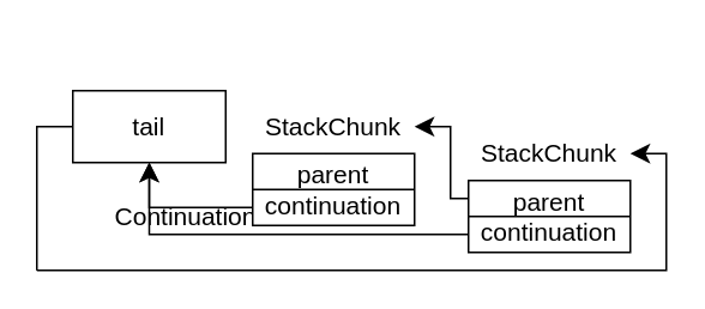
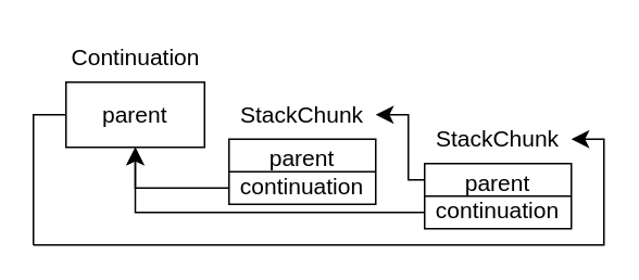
- <mxCell id="2" value="&lt;font style=&quot;font-size: 14px;&quot;&gt;tail&lt;/font&gt;" style="rounded=0;whiteSpace=wrap;html=1;" vertex="1" parent="1"><mxGeometry x="40" y="50" width="85" height="40" as="geometry" /></mxCell>
+ <mxCell id="2" value="&lt;font style=&quot;font-size: 14px;&quot;&gt;parent&lt;/font&gt;" style="rounded=0;whiteSpace=wrap;html=1;" vertex="1" parent="1"><mxGeometry x="40" y="50" width="85" height="40" as="geometry" /></mxCell>
- <mxCell id="3" value="&lt;font style=&quot;font-size: 14px;&quot;&gt;Continuation&lt;/font&gt;" style="text;html=1;strokeColor=none;fillColor=none;align=center;verticalAlign=middle;whiteSpace=wrap;rounded=0;" vertex="1" parent="1"><mxGeometry x="72.5" y="105" width="60" height="30" as="geometry" /></mxCell>
+ <mxCell id="3" value="&lt;font style=&quot;font-size: 14px;&quot;&gt;Continuation&lt;/font&gt;" style="text;html=1;strokeColor=none;fillColor=none;align=center;verticalAlign=middle;whiteSpace=wrap;rounded=0;" vertex="1" parent="1"><mxGeometry x="52.5" y="20" width="60" height="30" as="geometry" /></mxCell>
